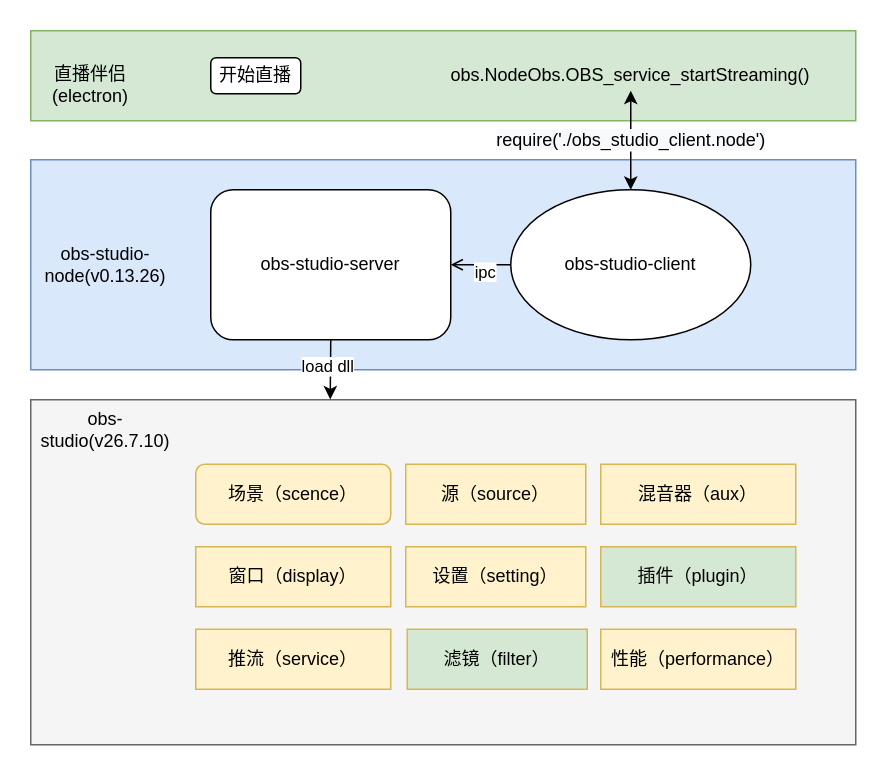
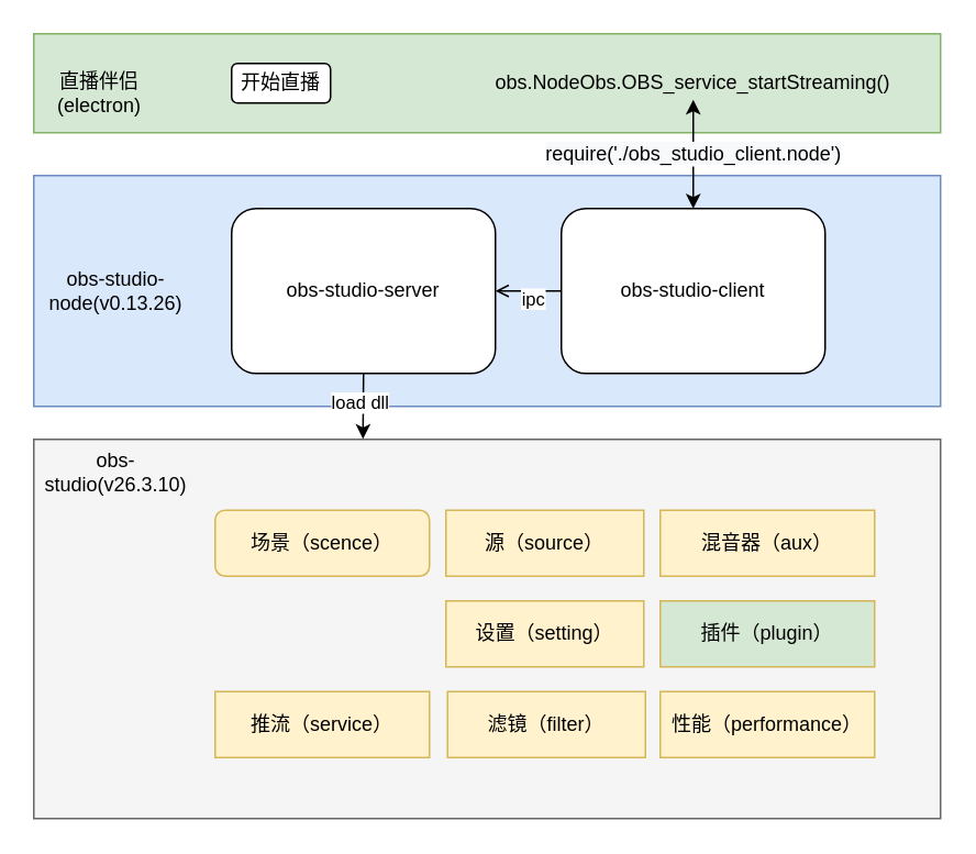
- <mxCell id="9" value="obs-studio-client" style="ellipse;whiteSpace=wrap;html=1;fontColor=#000000;" vertex="1" parent="1"><mxGeometry x="340" y="126" width="160" height="100" as="geometry" /></mxCell>
+ <mxCell id="9" value="obs-studio-client" style="rounded=1;whiteSpace=wrap;html=1;fontColor=#000000;" vertex="1" parent="1"><mxGeometry x="340" y="126" width="160" height="100" as="geometry" /></mxCell>
- <mxCell id="15" value="obs-studio(v26.7.10)" style="text;html=1;strokeColor=none;fillColor=none;align=center;verticalAlign=middle;whiteSpace=wrap;rounded=0;fontColor=#000000;" vertex="1" parent="1"><mxGeometry x="50" y="276" width="40" height="20" as="geometry" /></mxCell>
+ <mxCell id="15" value="obs-studio(v26.3.10)" style="text;html=1;strokeColor=none;fillColor=none;align=center;verticalAlign=middle;whiteSpace=wrap;rounded=0;fontColor=#000000;" vertex="1" parent="1"><mxGeometry x="50" y="276" width="40" height="20" as="geometry" /></mxCell>
- <mxCell id="20" value="窗口（display）" style="rounded=0;whiteSpace=wrap;html=1;fillColor=#fff2cc;strokeColor=#d6b656;" vertex="1" parent="1"><mxGeometry x="130" y="364" width="130" height="40" as="geometry" /></mxCell>
- <mxCell id="24" value="滤镜（filter）" style="rounded=0;whiteSpace=wrap;html=1;fillColor=#d5e8d4;strokeColor=#d6b656;" vertex="1" parent="1"><mxGeometry x="271" y="419" width="120" height="40" as="geometry" /></mxCell>
+ <mxCell id="24" value="滤镜（filter）" style="rounded=0;whiteSpace=wrap;html=1;fillColor=#fff2cc;strokeColor=#d6b656;" vertex="1" parent="1"><mxGeometry x="271" y="419" width="120" height="40" as="geometry" /></mxCell>
